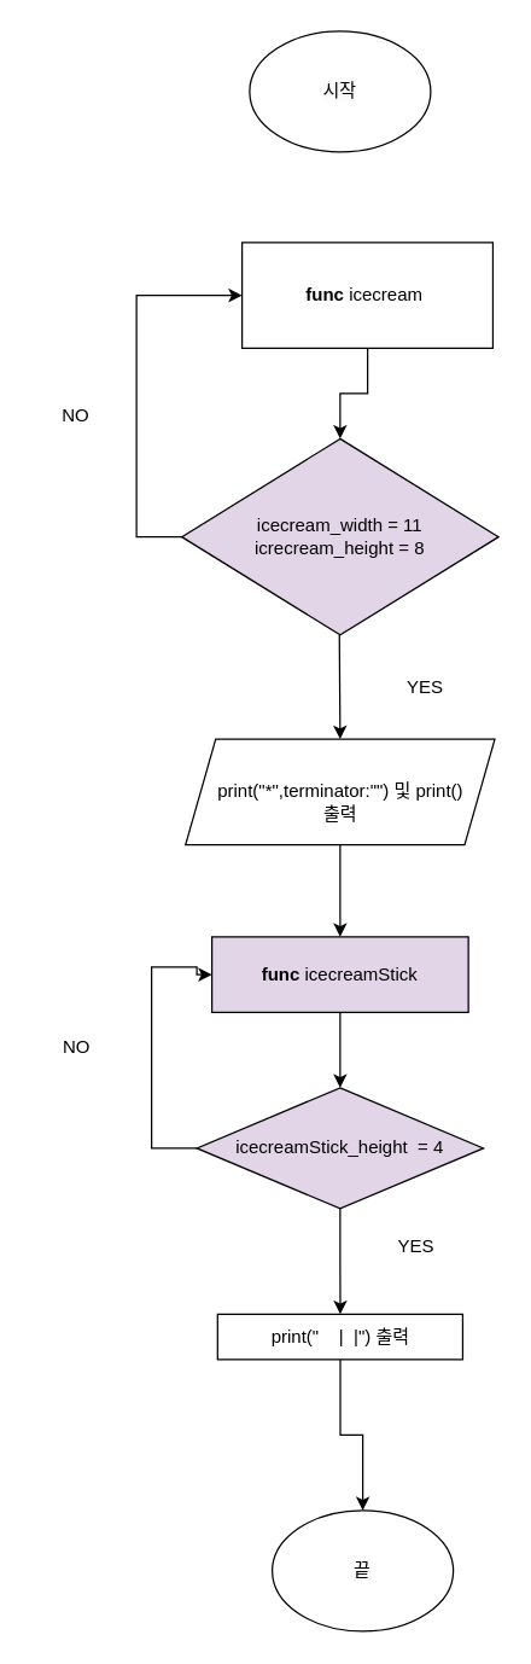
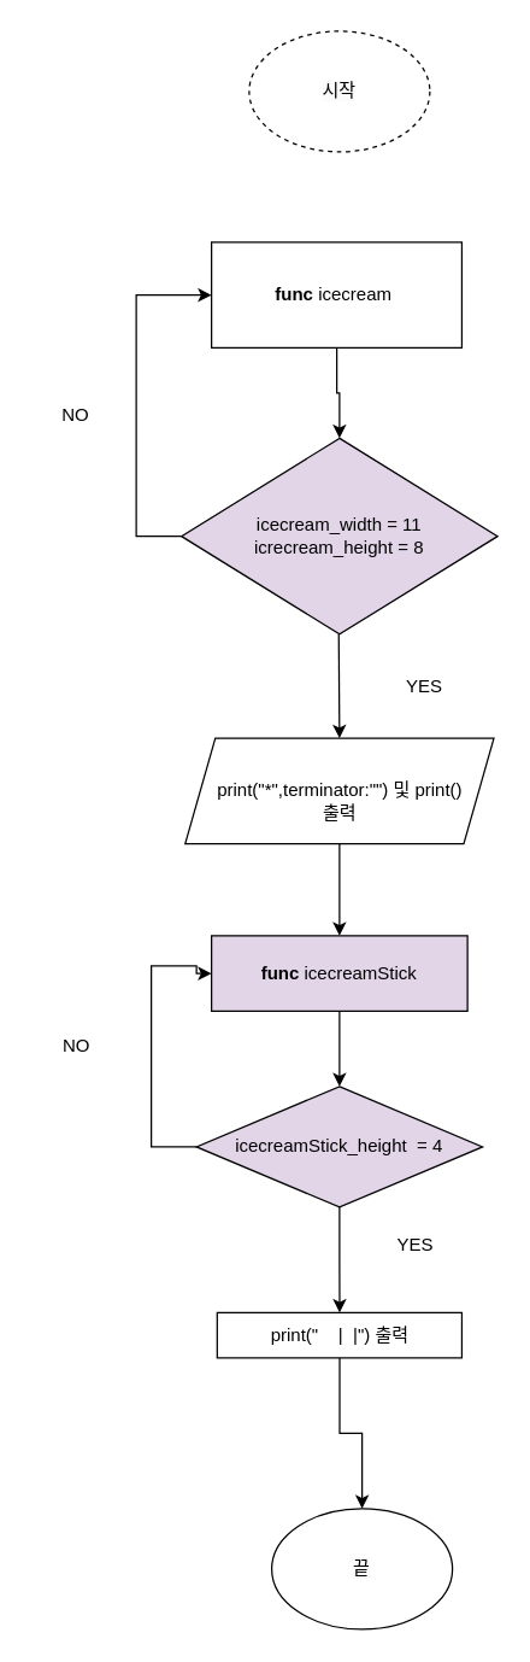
- <mxCell id="2" value="&lt;meta charset=&quot;utf-8&quot;&gt;&lt;span style=&quot;color: rgb(0, 0, 0); font-family: Helvetica; font-size: 12px; font-style: normal; font-variant-ligatures: normal; font-variant-caps: normal; font-weight: 400; letter-spacing: normal; orphans: 2; text-align: center; text-indent: 0px; text-transform: none; widows: 2; word-spacing: 0px; -webkit-text-stroke-width: 0px; background-color: rgb(251, 251, 251); text-decoration-thickness: initial; text-decoration-style: initial; text-decoration-color: initial; float: none; display: inline !important;&quot;&gt;시작&lt;/span&gt;" style="ellipse;whiteSpace=wrap;html=1;" parent="1" vertex="1"><mxGeometry x="165" y="20" width="120" height="80" as="geometry" /></mxCell>
+ <mxCell id="2" value="&lt;meta charset=&quot;utf-8&quot;&gt;&lt;span style=&quot;color: rgb(0, 0, 0); font-family: Helvetica; font-size: 12px; font-style: normal; font-variant-ligatures: normal; font-variant-caps: normal; font-weight: 400; letter-spacing: normal; orphans: 2; text-align: center; text-indent: 0px; text-transform: none; widows: 2; word-spacing: 0px; -webkit-text-stroke-width: 0px; background-color: rgb(251, 251, 251); text-decoration-thickness: initial; text-decoration-style: initial; text-decoration-color: initial; float: none; display: inline !important;&quot;&gt;시작&lt;/span&gt;" style="ellipse;whiteSpace=wrap;html=1;dashed=1;" parent="1" vertex="1"><mxGeometry x="165" y="20" width="120" height="80" as="geometry" /></mxCell>
- <mxCell id="5" value="&lt;b&gt;func&lt;/b&gt;&lt;span style=&quot;color: rgba(255, 255, 255, 0.85);&quot; class=&quot;s2&quot;&gt; &lt;/span&gt;icecream&amp;nbsp;" style="rounded=0;whiteSpace=wrap;html=1;" parent="1" vertex="1"><mxGeometry x="160" y="160" width="166.25" height="70" as="geometry" /></mxCell>
+ <mxCell id="5" value="&lt;b&gt;func&lt;/b&gt;&lt;span style=&quot;color: rgba(255, 255, 255, 0.85);&quot; class=&quot;s2&quot;&gt; &lt;/span&gt;icecream&amp;nbsp;" style="rounded=0;whiteSpace=wrap;html=1;" parent="1" vertex="1"><mxGeometry x="140" y="160" width="166.25" height="70" as="geometry" /></mxCell>
